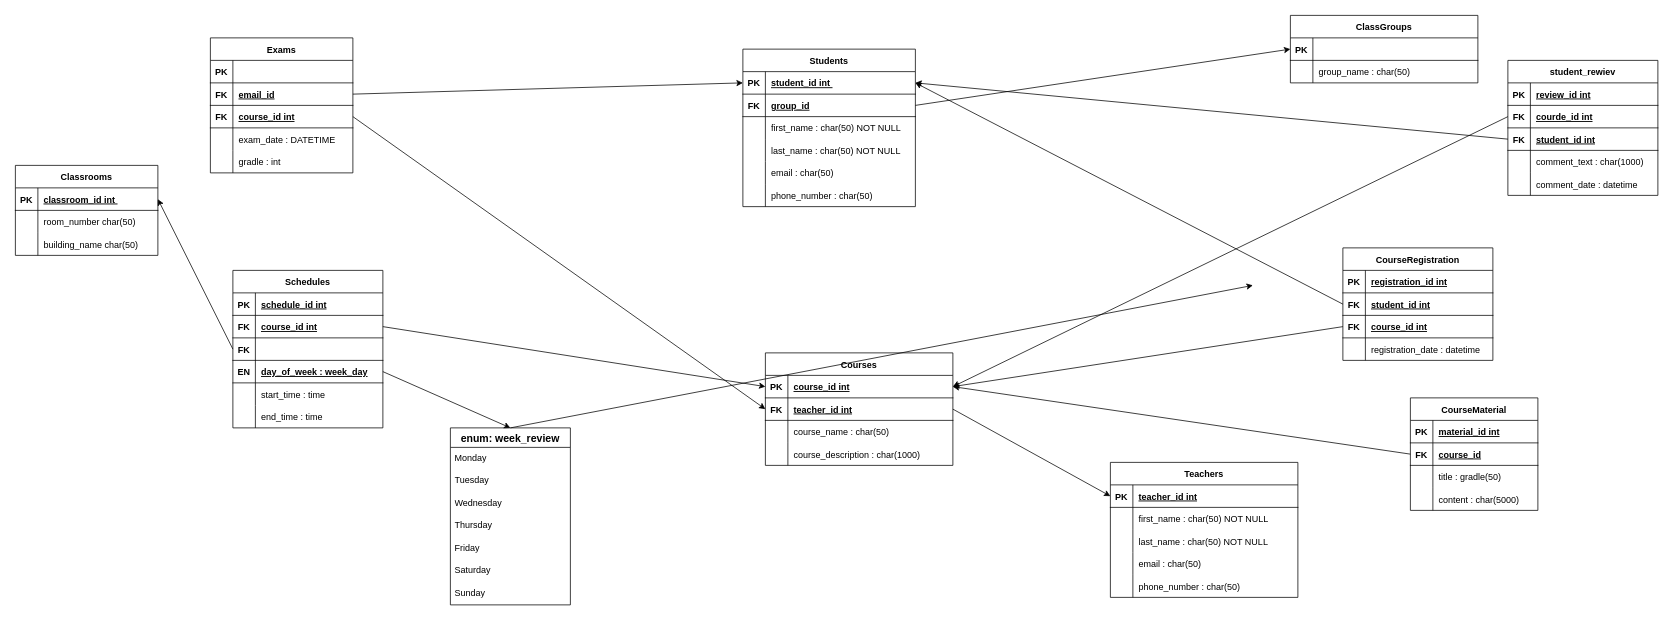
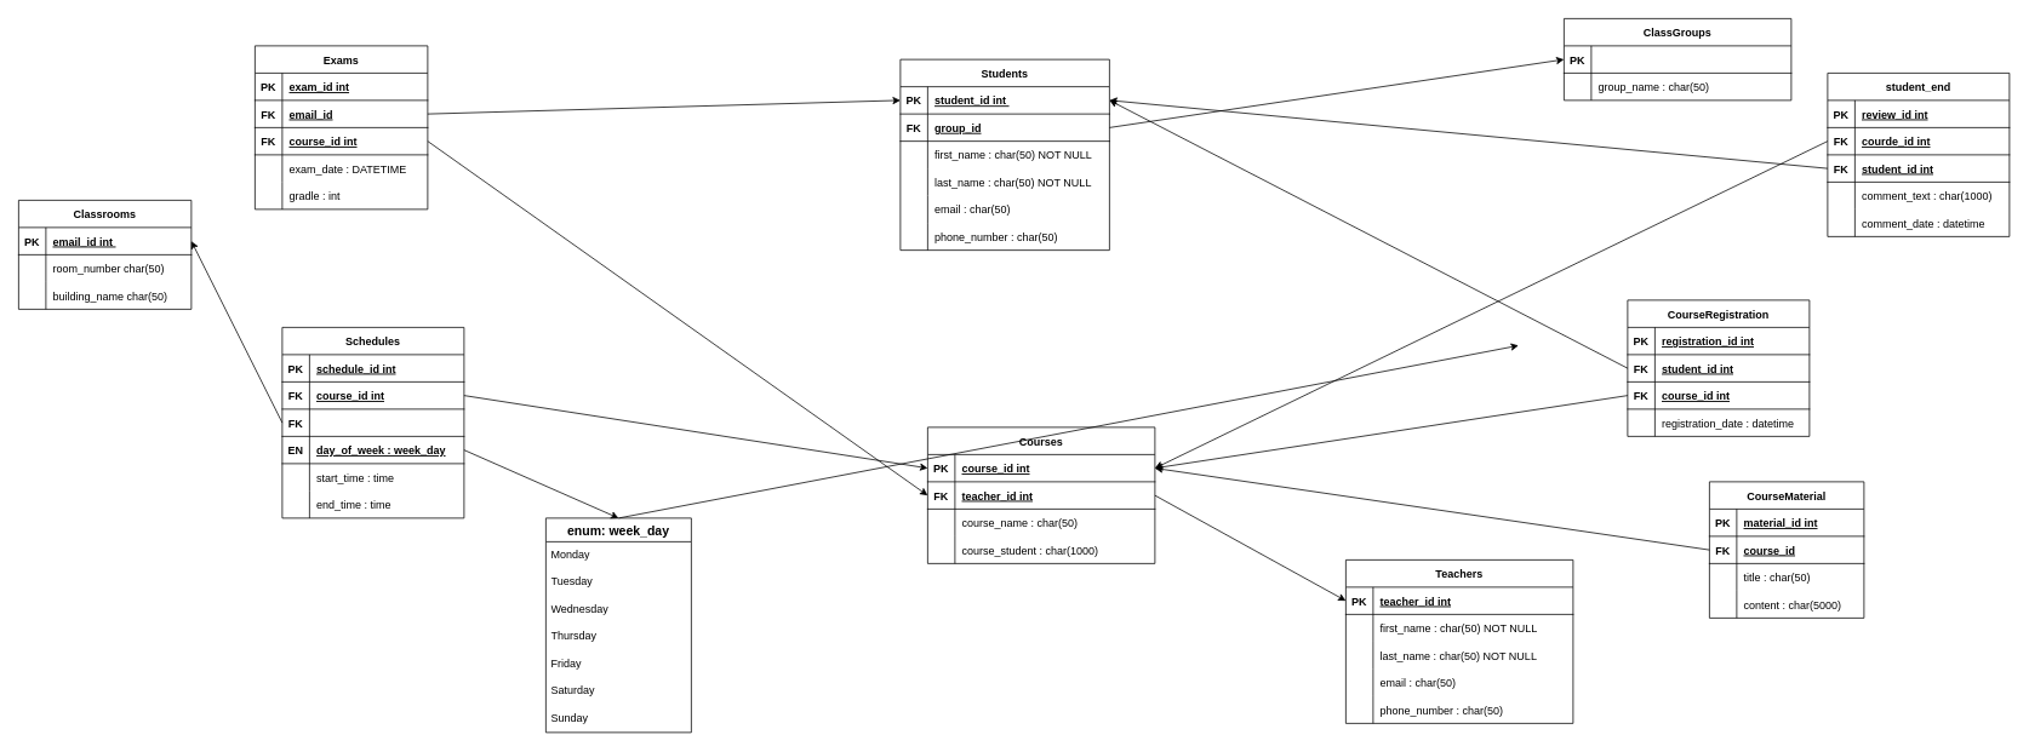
+ <mxCell id="103" value="exam_id int" style="shape=partialRectangle;overflow=hidden;connectable=0;fillColor=none;top=0;left=0;bottom=0;right=0;align=left;spacingLeft=6;fontStyle=5;" vertex="1" parent="101"><mxGeometry x="30" width="160" height="30" as="geometry"><mxRectangle width="160" height="30" as="alternateBounds" /></mxGeometry></mxCell>
- <mxCell id="116" value="student_rewiev" style="shape=table;startSize=30;container=1;collapsible=1;childLayout=tableLayout;fixedRows=1;rowLines=0;fontStyle=1;align=center;resizeLast=1;" vertex="1" parent="1"><mxGeometry x="2010" y="80" width="200" height="180" as="geometry" /></mxCell>
+ <mxCell id="116" value="student_end" style="shape=table;startSize=30;container=1;collapsible=1;childLayout=tableLayout;fixedRows=1;rowLines=0;fontStyle=1;align=center;resizeLast=1;" vertex="1" parent="1"><mxGeometry x="2010" y="80" width="200" height="180" as="geometry" /></mxCell>
- <mxCell id="135" value="classroom_id int " style="shape=partialRectangle;overflow=hidden;connectable=0;fillColor=none;top=0;left=0;bottom=0;right=0;align=left;spacingLeft=6;fontStyle=5;" vertex="1" parent="133"><mxGeometry x="30" width="160" height="30" as="geometry"><mxRectangle width="160" height="30" as="alternateBounds" /></mxGeometry></mxCell>
+ <mxCell id="135" value="email_id int " style="shape=partialRectangle;overflow=hidden;connectable=0;fillColor=none;top=0;left=0;bottom=0;right=0;align=left;spacingLeft=6;fontStyle=5;" vertex="1" parent="133"><mxGeometry x="30" width="160" height="30" as="geometry"><mxRectangle width="160" height="30" as="alternateBounds" /></mxGeometry></mxCell>
- <mxCell id="142" value="enum: week_review" style="swimlane;fontStyle=1;childLayout=stackLayout;horizontal=1;startSize=26;horizontalStack=0;resizeParent=1;resizeParentMax=0;resizeLast=0;collapsible=1;marginBottom=0;align=center;fontSize=14;" vertex="1" parent="1"><mxGeometry x="600" y="570" width="160" height="236" as="geometry" /></mxCell>
+ <mxCell id="142" value="enum: week_day" style="swimlane;fontStyle=1;childLayout=stackLayout;horizontal=1;startSize=26;horizontalStack=0;resizeParent=1;resizeParentMax=0;resizeLast=0;collapsible=1;marginBottom=0;align=center;fontSize=14;" vertex="1" parent="1"><mxGeometry x="600" y="570" width="160" height="236" as="geometry" /></mxCell>
- <mxCell id="39" value="course_description : char(1000)" style="shape=partialRectangle;overflow=hidden;connectable=0;fillColor=none;top=0;left=0;bottom=0;right=0;align=left;spacingLeft=6;" vertex="1" parent="37"><mxGeometry x="30" width="220" height="30" as="geometry"><mxRectangle width="220" height="30" as="alternateBounds" /></mxGeometry></mxCell>
+ <mxCell id="39" value="course_student : char(1000)" style="shape=partialRectangle;overflow=hidden;connectable=0;fillColor=none;top=0;left=0;bottom=0;right=0;align=left;spacingLeft=6;" vertex="1" parent="37"><mxGeometry x="30" width="220" height="30" as="geometry"><mxRectangle width="220" height="30" as="alternateBounds" /></mxGeometry></mxCell>
- <mxCell id="78" value="title : gradle(50)" style="shape=partialRectangle;overflow=hidden;connectable=0;fillColor=none;top=0;left=0;bottom=0;right=0;align=left;spacingLeft=6;" vertex="1" parent="76"><mxGeometry x="30" width="140" height="30" as="geometry"><mxRectangle width="140" height="30" as="alternateBounds" /></mxGeometry></mxCell>
+ <mxCell id="78" value="title : char(50)" style="shape=partialRectangle;overflow=hidden;connectable=0;fillColor=none;top=0;left=0;bottom=0;right=0;align=left;spacingLeft=6;" vertex="1" parent="76"><mxGeometry x="30" width="140" height="30" as="geometry"><mxRectangle width="140" height="30" as="alternateBounds" /></mxGeometry></mxCell>
